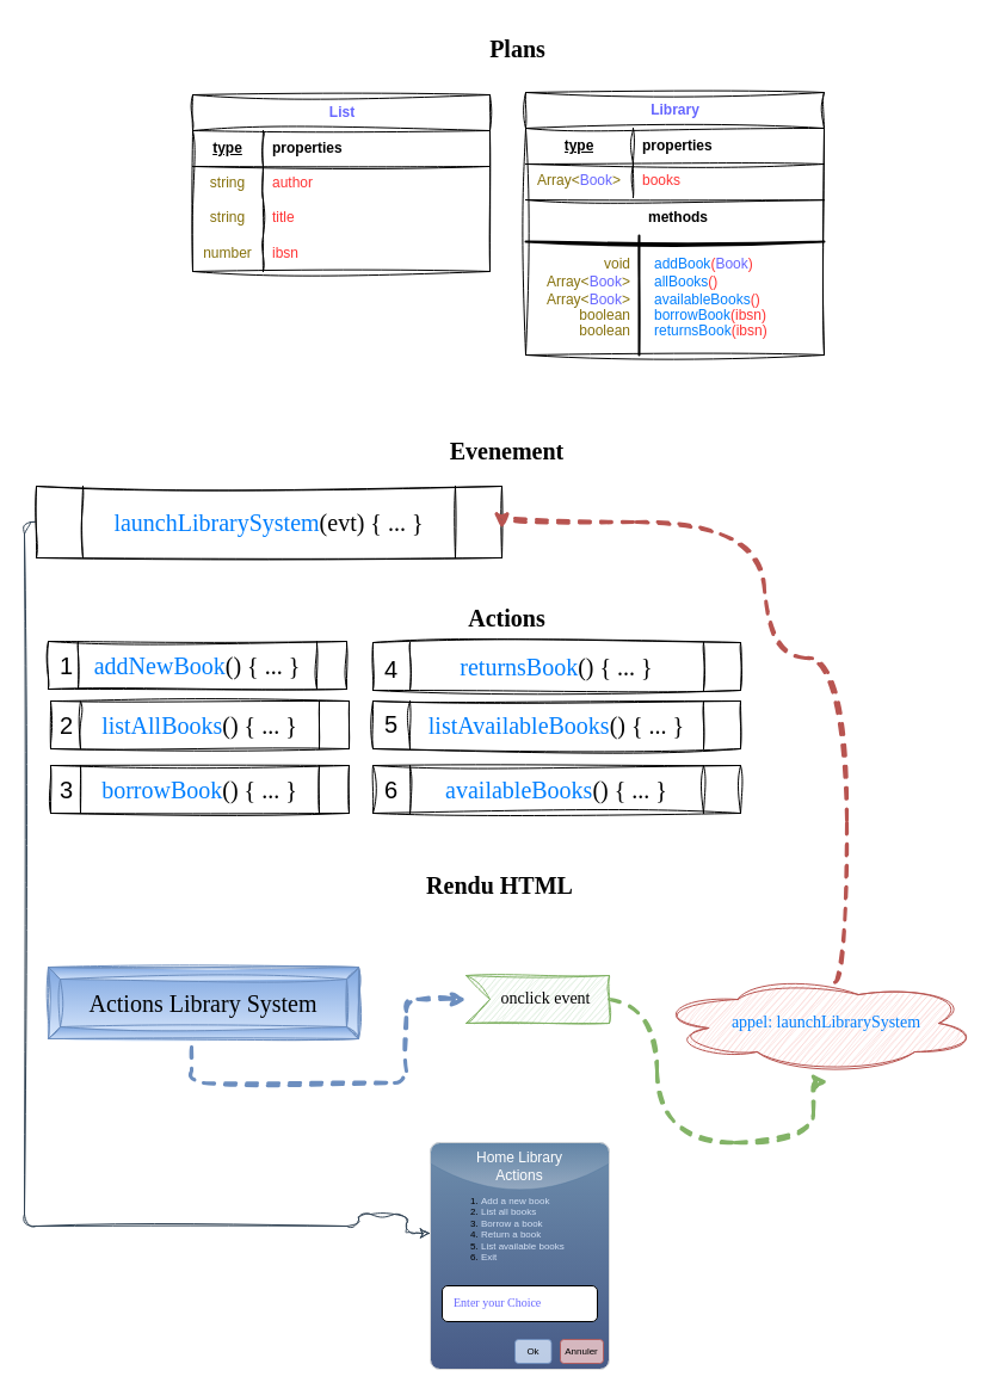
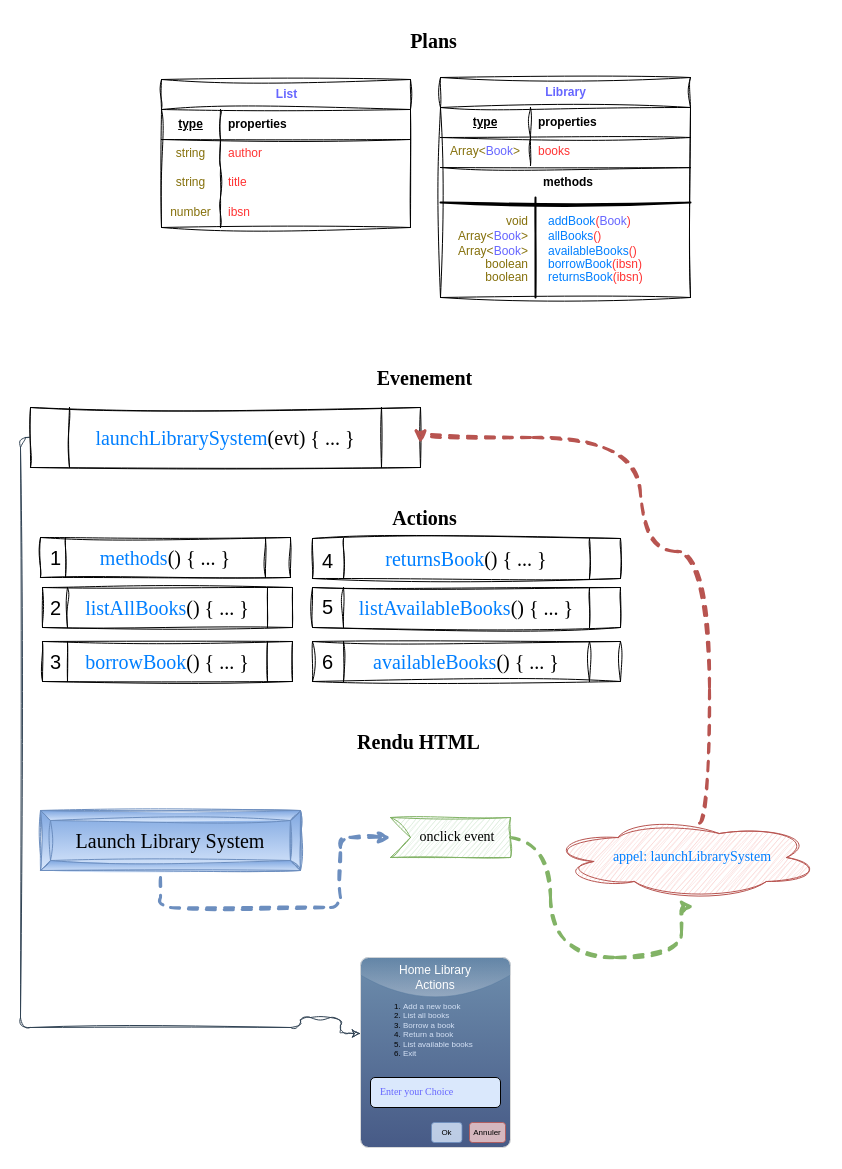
- <mxCell id="54" value="&lt;font color=&quot;#007fff&quot;&gt;addNewBook&lt;/font&gt;() { ... }" style="shape=process;whiteSpace=wrap;html=1;backgroundOutline=1;sketch=1;hachureGap=4;jiggle=2;curveFitting=1;fontFamily=Architects Daughter;fontSource=https%3A%2F%2Ffonts.googleapis.com%2Fcss%3Ffamily%3DArchitects%2BDaughter;fontSize=20;" vertex="1" parent="1"><mxGeometry x="40" y="537" width="250" height="40" as="geometry" /></mxCell>
+ <mxCell id="54" value="&lt;font color=&quot;#007fff&quot;&gt;methods&lt;/font&gt;() { ... }" style="shape=process;whiteSpace=wrap;html=1;backgroundOutline=1;sketch=1;hachureGap=4;jiggle=2;curveFitting=1;fontFamily=Architects Daughter;fontSource=https%3A%2F%2Ffonts.googleapis.com%2Fcss%3Ffamily%3DArchitects%2BDaughter;fontSize=20;" vertex="1" parent="1"><mxGeometry x="40" y="537" width="250" height="40" as="geometry" /></mxCell>
- <mxCell id="37" value="Actions Library System" style="labelPosition=center;verticalLabelPosition=middle;align=center;html=1;shape=mxgraph.basic.button;dx=10;whiteSpace=wrap;hachureGap=4;fontFamily=Architects Daughter;fontSource=https%3A%2F%2Ffonts.googleapis.com%2Fcss%3Ffamily%3DArchitects%2BDaughter;fontSize=20;flipH=1;flipV=1;sketch=1;curveFitting=1;jiggle=2;shadow=0;fixedWidth=0;resizeWidth=0;fillColor=#dae8fc;gradientColor=#7ea6e0;strokeColor=#6c8ebf;" vertex="1" parent="1"><mxGeometry x="40" y="810" width="260" height="60" as="geometry" /></mxCell>
+ <mxCell id="37" value="Launch Library System" style="labelPosition=center;verticalLabelPosition=middle;align=center;html=1;shape=mxgraph.basic.button;dx=10;whiteSpace=wrap;hachureGap=4;fontFamily=Architects Daughter;fontSource=https%3A%2F%2Ffonts.googleapis.com%2Fcss%3Ffamily%3DArchitects%2BDaughter;fontSize=20;flipH=1;flipV=1;sketch=1;curveFitting=1;jiggle=2;shadow=0;fixedWidth=0;resizeWidth=0;fillColor=#dae8fc;gradientColor=#7ea6e0;strokeColor=#6c8ebf;" vertex="1" parent="1"><mxGeometry x="40" y="810" width="260" height="60" as="geometry" /></mxCell>
- <mxCell id="51" value="Enter your Choice&#10;" style="rounded=1;hachureGap=4;fontFamily=Tahoma;fontSize=10;align=left;whiteSpace=wrap;spacingTop=9;spacingLeft=8;fontColor=#6666FF;" vertex="1" parent="47"><mxGeometry x="10" y="120" width="130" height="30" as="geometry" /></mxCell>
+ <mxCell id="51" value="Enter your Choice&#10;" style="rounded=1;hachureGap=4;fontFamily=Tahoma;fontSize=10;align=left;whiteSpace=wrap;spacingTop=9;spacingLeft=8;fontColor=#6666FF;fillColor=#dae8fc;" vertex="1" parent="47"><mxGeometry x="10" y="120" width="130" height="30" as="geometry" /></mxCell>
